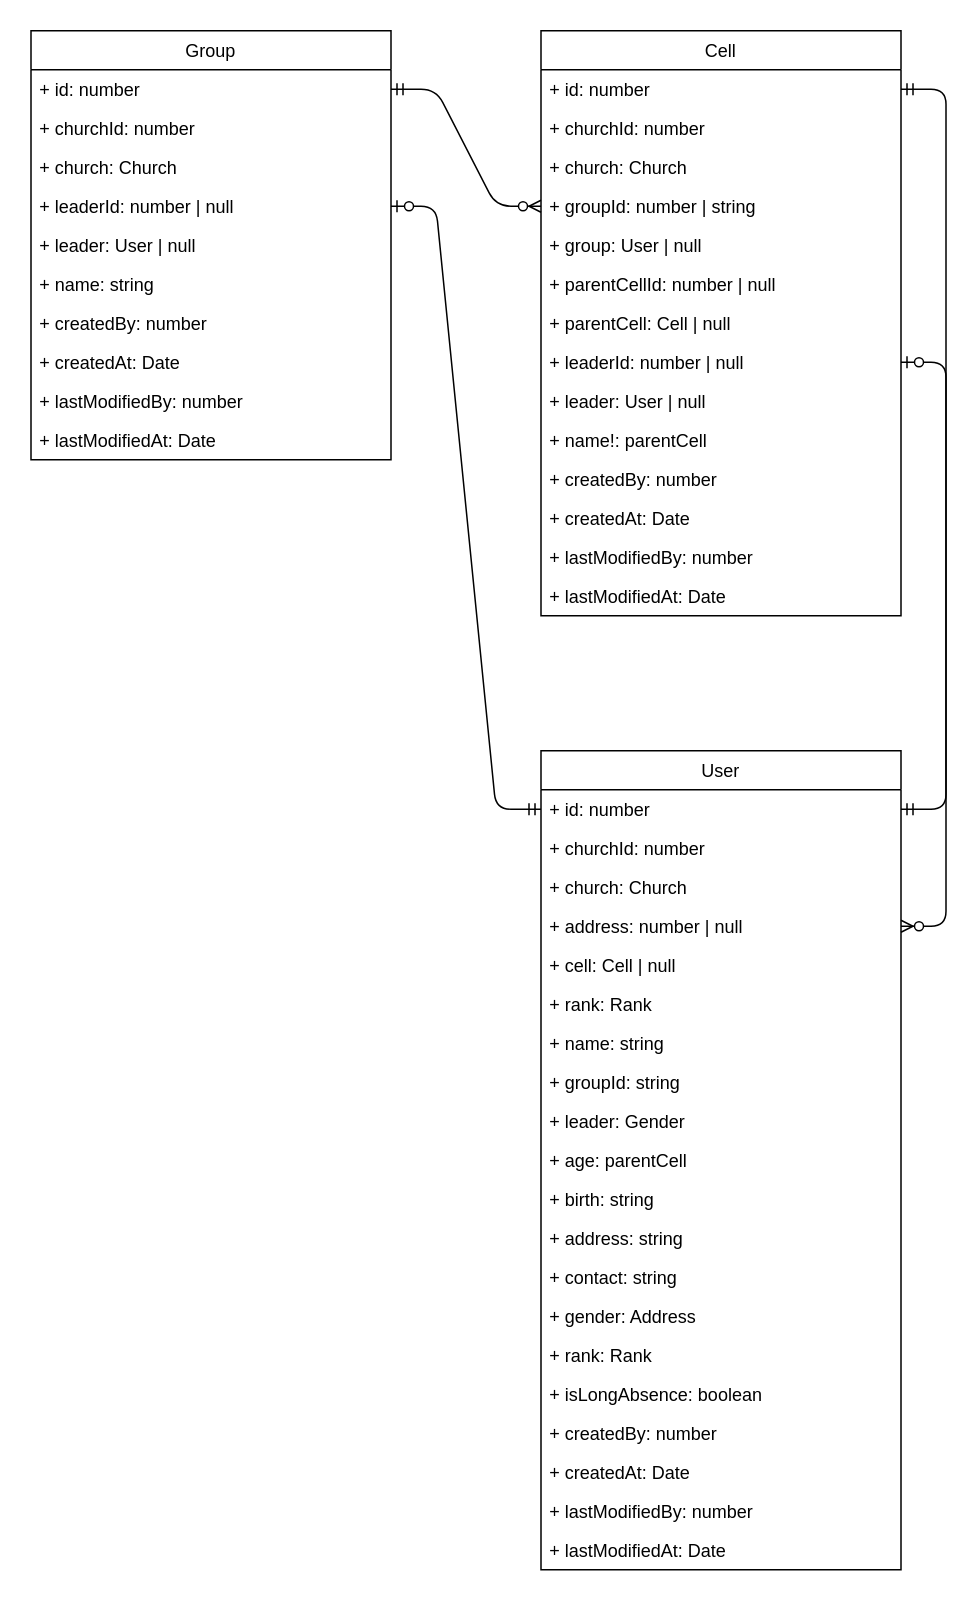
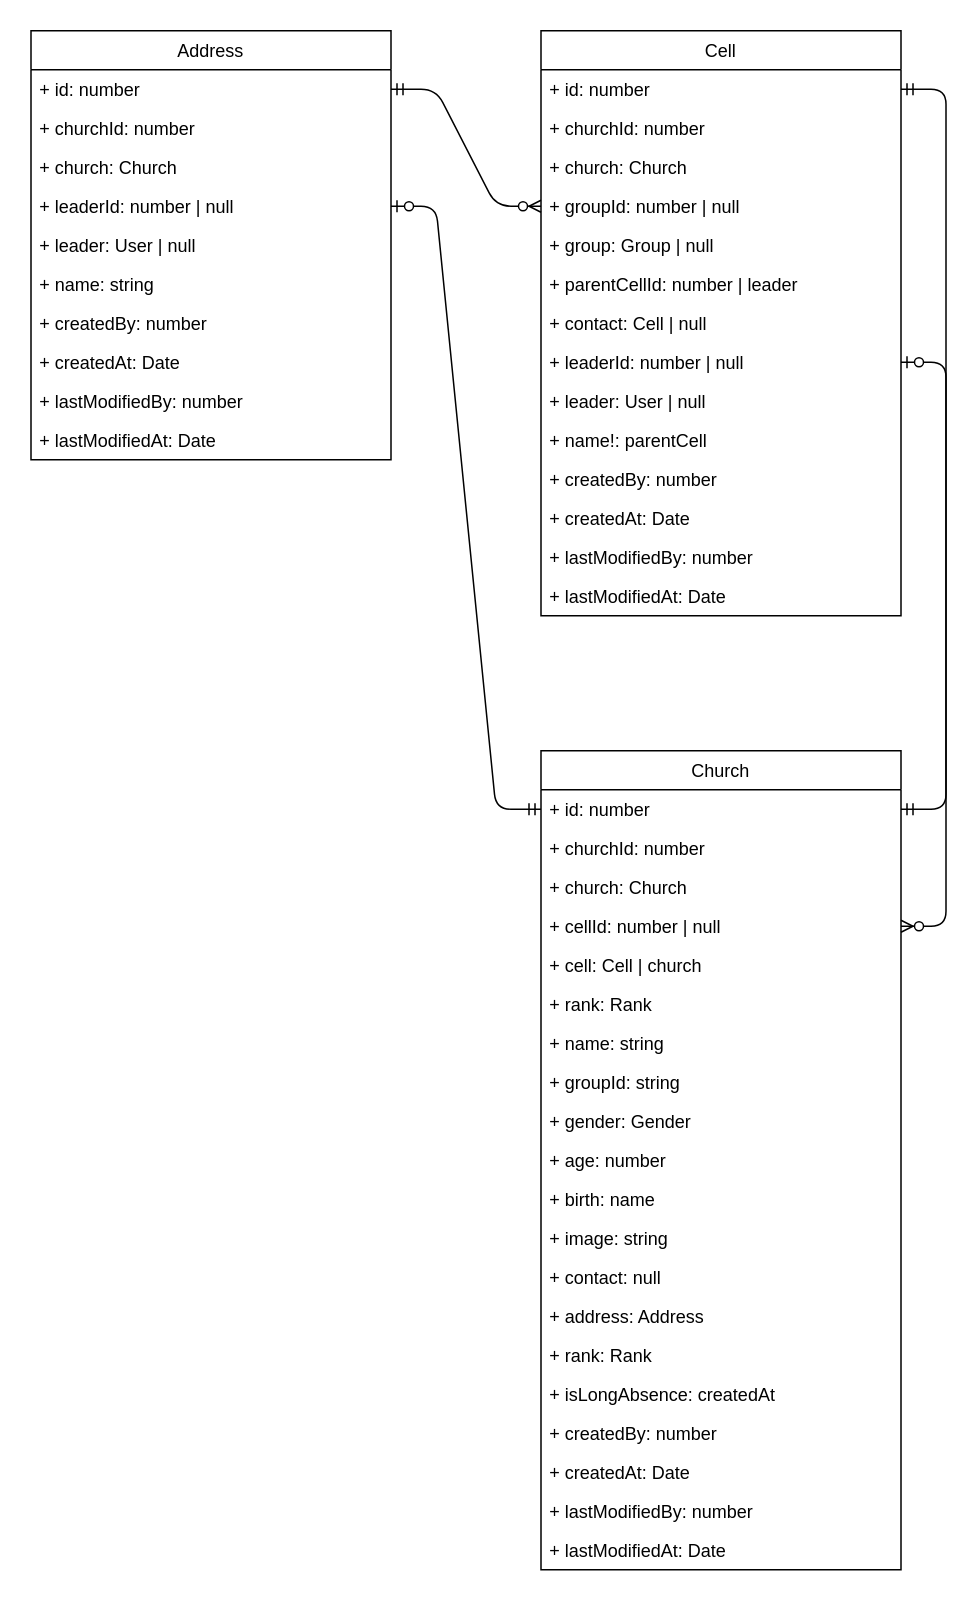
- <mxCell id="2" value="Group" style="swimlane;fontStyle=0;childLayout=stackLayout;horizontal=1;startSize=26;fillColor=none;horizontalStack=0;resizeParent=1;resizeParentMax=0;resizeLast=0;collapsible=1;marginBottom=0;" vertex="1" parent="1"><mxGeometry x="20" y="20" width="240" height="286" as="geometry" /></mxCell>
+ <mxCell id="2" value="Address" style="swimlane;fontStyle=0;childLayout=stackLayout;horizontal=1;startSize=26;fillColor=none;horizontalStack=0;resizeParent=1;resizeParentMax=0;resizeLast=0;collapsible=1;marginBottom=0;" vertex="1" parent="1"><mxGeometry x="20" y="20" width="240" height="286" as="geometry" /></mxCell>
- <mxCell id="17" value="+ groupId: number | string " style="text;strokeColor=none;fillColor=none;align=left;verticalAlign=top;spacingLeft=4;spacingRight=4;overflow=hidden;rotatable=0;points=[[0,0.5],[1,0.5]];portConstraint=eastwest;" vertex="1" parent="13"><mxGeometry y="104" width="240" height="26" as="geometry" /></mxCell>
+ <mxCell id="17" value="+ groupId: number | null " style="text;strokeColor=none;fillColor=none;align=left;verticalAlign=top;spacingLeft=4;spacingRight=4;overflow=hidden;rotatable=0;points=[[0,0.5],[1,0.5]];portConstraint=eastwest;" vertex="1" parent="13"><mxGeometry y="104" width="240" height="26" as="geometry" /></mxCell>
- <mxCell id="18" value="+ group: User | null" style="text;strokeColor=none;fillColor=none;align=left;verticalAlign=top;spacingLeft=4;spacingRight=4;overflow=hidden;rotatable=0;points=[[0,0.5],[1,0.5]];portConstraint=eastwest;" vertex="1" parent="13"><mxGeometry y="130" width="240" height="26" as="geometry" /></mxCell>
+ <mxCell id="18" value="+ group: Group | null" style="text;strokeColor=none;fillColor=none;align=left;verticalAlign=top;spacingLeft=4;spacingRight=4;overflow=hidden;rotatable=0;points=[[0,0.5],[1,0.5]];portConstraint=eastwest;" vertex="1" parent="13"><mxGeometry y="130" width="240" height="26" as="geometry" /></mxCell>
- <mxCell id="19" value="+ parentCellId: number | null" style="text;strokeColor=none;fillColor=none;align=left;verticalAlign=top;spacingLeft=4;spacingRight=4;overflow=hidden;rotatable=0;points=[[0,0.5],[1,0.5]];portConstraint=eastwest;" vertex="1" parent="13"><mxGeometry y="156" width="240" height="26" as="geometry" /></mxCell>
+ <mxCell id="19" value="+ parentCellId: number | leader" style="text;strokeColor=none;fillColor=none;align=left;verticalAlign=top;spacingLeft=4;spacingRight=4;overflow=hidden;rotatable=0;points=[[0,0.5],[1,0.5]];portConstraint=eastwest;" vertex="1" parent="13"><mxGeometry y="156" width="240" height="26" as="geometry" /></mxCell>
- <mxCell id="20" value="+ parentCell: Cell | null" style="text;strokeColor=none;fillColor=none;align=left;verticalAlign=top;spacingLeft=4;spacingRight=4;overflow=hidden;rotatable=0;points=[[0,0.5],[1,0.5]];portConstraint=eastwest;" vertex="1" parent="13"><mxGeometry y="182" width="240" height="26" as="geometry" /></mxCell>
+ <mxCell id="20" value="+ contact: Cell | null" style="text;strokeColor=none;fillColor=none;align=left;verticalAlign=top;spacingLeft=4;spacingRight=4;overflow=hidden;rotatable=0;points=[[0,0.5],[1,0.5]];portConstraint=eastwest;" vertex="1" parent="13"><mxGeometry y="182" width="240" height="26" as="geometry" /></mxCell>
- <mxCell id="29" value="User" style="swimlane;fontStyle=0;childLayout=stackLayout;horizontal=1;startSize=26;fillColor=none;horizontalStack=0;resizeParent=1;resizeParentMax=0;resizeLast=0;collapsible=1;marginBottom=0;" vertex="1" parent="1"><mxGeometry x="360" y="500" width="240" height="546" as="geometry" /></mxCell>
+ <mxCell id="29" value="Church" style="swimlane;fontStyle=0;childLayout=stackLayout;horizontal=1;startSize=26;fillColor=none;horizontalStack=0;resizeParent=1;resizeParentMax=0;resizeLast=0;collapsible=1;marginBottom=0;" vertex="1" parent="1"><mxGeometry x="360" y="500" width="240" height="546" as="geometry" /></mxCell>
- <mxCell id="33" value="+ address: number | null" style="text;strokeColor=none;fillColor=none;align=left;verticalAlign=top;spacingLeft=4;spacingRight=4;overflow=hidden;rotatable=0;points=[[0,0.5],[1,0.5]];portConstraint=eastwest;" vertex="1" parent="29"><mxGeometry y="104" width="240" height="26" as="geometry" /></mxCell>
+ <mxCell id="33" value="+ cellId: number | null" style="text;strokeColor=none;fillColor=none;align=left;verticalAlign=top;spacingLeft=4;spacingRight=4;overflow=hidden;rotatable=0;points=[[0,0.5],[1,0.5]];portConstraint=eastwest;" vertex="1" parent="29"><mxGeometry y="104" width="240" height="26" as="geometry" /></mxCell>
- <mxCell id="34" value="+ cell: Cell | null" style="text;strokeColor=none;fillColor=none;align=left;verticalAlign=top;spacingLeft=4;spacingRight=4;overflow=hidden;rotatable=0;points=[[0,0.5],[1,0.5]];portConstraint=eastwest;" vertex="1" parent="29"><mxGeometry y="130" width="240" height="26" as="geometry" /></mxCell>
+ <mxCell id="34" value="+ cell: Cell | church" style="text;strokeColor=none;fillColor=none;align=left;verticalAlign=top;spacingLeft=4;spacingRight=4;overflow=hidden;rotatable=0;points=[[0,0.5],[1,0.5]];portConstraint=eastwest;" vertex="1" parent="29"><mxGeometry y="130" width="240" height="26" as="geometry" /></mxCell>
- <mxCell id="38" value="+ leader: Gender" style="text;strokeColor=none;fillColor=none;align=left;verticalAlign=top;spacingLeft=4;spacingRight=4;overflow=hidden;rotatable=0;points=[[0,0.5],[1,0.5]];portConstraint=eastwest;" vertex="1" parent="29"><mxGeometry y="234" width="240" height="26" as="geometry" /></mxCell>
+ <mxCell id="38" value="+ gender: Gender" style="text;strokeColor=none;fillColor=none;align=left;verticalAlign=top;spacingLeft=4;spacingRight=4;overflow=hidden;rotatable=0;points=[[0,0.5],[1,0.5]];portConstraint=eastwest;" vertex="1" parent="29"><mxGeometry y="234" width="240" height="26" as="geometry" /></mxCell>
- <mxCell id="39" value="+ age: parentCell" style="text;strokeColor=none;fillColor=none;align=left;verticalAlign=top;spacingLeft=4;spacingRight=4;overflow=hidden;rotatable=0;points=[[0,0.5],[1,0.5]];portConstraint=eastwest;" vertex="1" parent="29"><mxGeometry y="260" width="240" height="26" as="geometry" /></mxCell>
+ <mxCell id="39" value="+ age: number" style="text;strokeColor=none;fillColor=none;align=left;verticalAlign=top;spacingLeft=4;spacingRight=4;overflow=hidden;rotatable=0;points=[[0,0.5],[1,0.5]];portConstraint=eastwest;" vertex="1" parent="29"><mxGeometry y="260" width="240" height="26" as="geometry" /></mxCell>
- <mxCell id="40" value="+ birth: string" style="text;strokeColor=none;fillColor=none;align=left;verticalAlign=top;spacingLeft=4;spacingRight=4;overflow=hidden;rotatable=0;points=[[0,0.5],[1,0.5]];portConstraint=eastwest;" vertex="1" parent="29"><mxGeometry y="286" width="240" height="26" as="geometry" /></mxCell>
+ <mxCell id="40" value="+ birth: name" style="text;strokeColor=none;fillColor=none;align=left;verticalAlign=top;spacingLeft=4;spacingRight=4;overflow=hidden;rotatable=0;points=[[0,0.5],[1,0.5]];portConstraint=eastwest;" vertex="1" parent="29"><mxGeometry y="286" width="240" height="26" as="geometry" /></mxCell>
- <mxCell id="41" value="+ address: string" style="text;strokeColor=none;fillColor=none;align=left;verticalAlign=top;spacingLeft=4;spacingRight=4;overflow=hidden;rotatable=0;points=[[0,0.5],[1,0.5]];portConstraint=eastwest;" vertex="1" parent="29"><mxGeometry y="312" width="240" height="26" as="geometry" /></mxCell>
+ <mxCell id="41" value="+ image: string" style="text;strokeColor=none;fillColor=none;align=left;verticalAlign=top;spacingLeft=4;spacingRight=4;overflow=hidden;rotatable=0;points=[[0,0.5],[1,0.5]];portConstraint=eastwest;" vertex="1" parent="29"><mxGeometry y="312" width="240" height="26" as="geometry" /></mxCell>
- <mxCell id="42" value="+ contact: string" style="text;strokeColor=none;fillColor=none;align=left;verticalAlign=top;spacingLeft=4;spacingRight=4;overflow=hidden;rotatable=0;points=[[0,0.5],[1,0.5]];portConstraint=eastwest;" vertex="1" parent="29"><mxGeometry y="338" width="240" height="26" as="geometry" /></mxCell>
+ <mxCell id="42" value="+ contact: null" style="text;strokeColor=none;fillColor=none;align=left;verticalAlign=top;spacingLeft=4;spacingRight=4;overflow=hidden;rotatable=0;points=[[0,0.5],[1,0.5]];portConstraint=eastwest;" vertex="1" parent="29"><mxGeometry y="338" width="240" height="26" as="geometry" /></mxCell>
- <mxCell id="43" value="+ gender: Address" style="text;strokeColor=none;fillColor=none;align=left;verticalAlign=top;spacingLeft=4;spacingRight=4;overflow=hidden;rotatable=0;points=[[0,0.5],[1,0.5]];portConstraint=eastwest;" vertex="1" parent="29"><mxGeometry y="364" width="240" height="26" as="geometry" /></mxCell>
+ <mxCell id="43" value="+ address: Address" style="text;strokeColor=none;fillColor=none;align=left;verticalAlign=top;spacingLeft=4;spacingRight=4;overflow=hidden;rotatable=0;points=[[0,0.5],[1,0.5]];portConstraint=eastwest;" vertex="1" parent="29"><mxGeometry y="364" width="240" height="26" as="geometry" /></mxCell>
- <mxCell id="45" value="+ isLongAbsence: boolean" style="text;strokeColor=none;fillColor=none;align=left;verticalAlign=top;spacingLeft=4;spacingRight=4;overflow=hidden;rotatable=0;points=[[0,0.5],[1,0.5]];portConstraint=eastwest;" vertex="1" parent="29"><mxGeometry y="416" width="240" height="26" as="geometry" /></mxCell>
+ <mxCell id="45" value="+ isLongAbsence: createdAt" style="text;strokeColor=none;fillColor=none;align=left;verticalAlign=top;spacingLeft=4;spacingRight=4;overflow=hidden;rotatable=0;points=[[0,0.5],[1,0.5]];portConstraint=eastwest;" vertex="1" parent="29"><mxGeometry y="416" width="240" height="26" as="geometry" /></mxCell>
